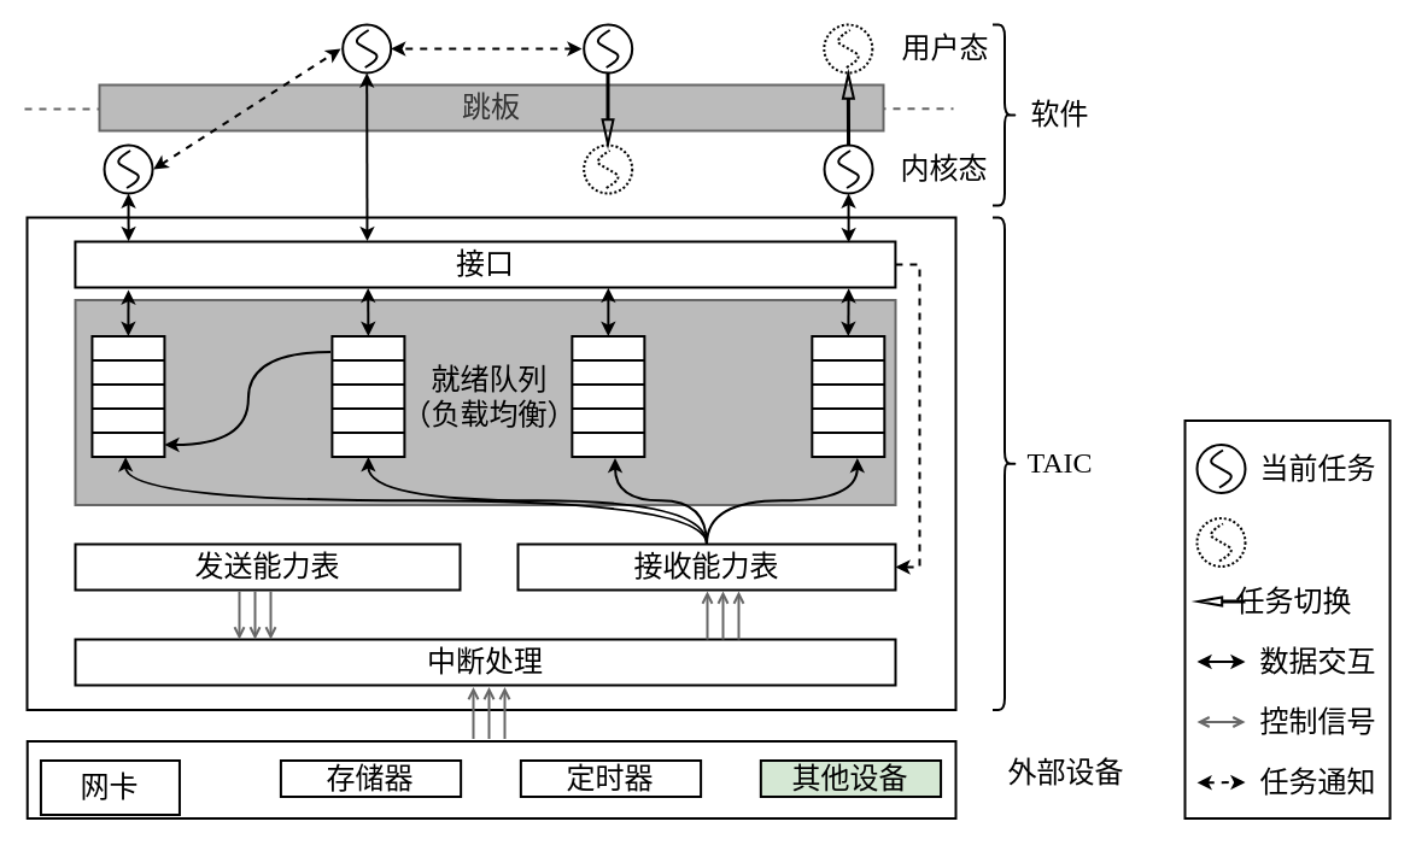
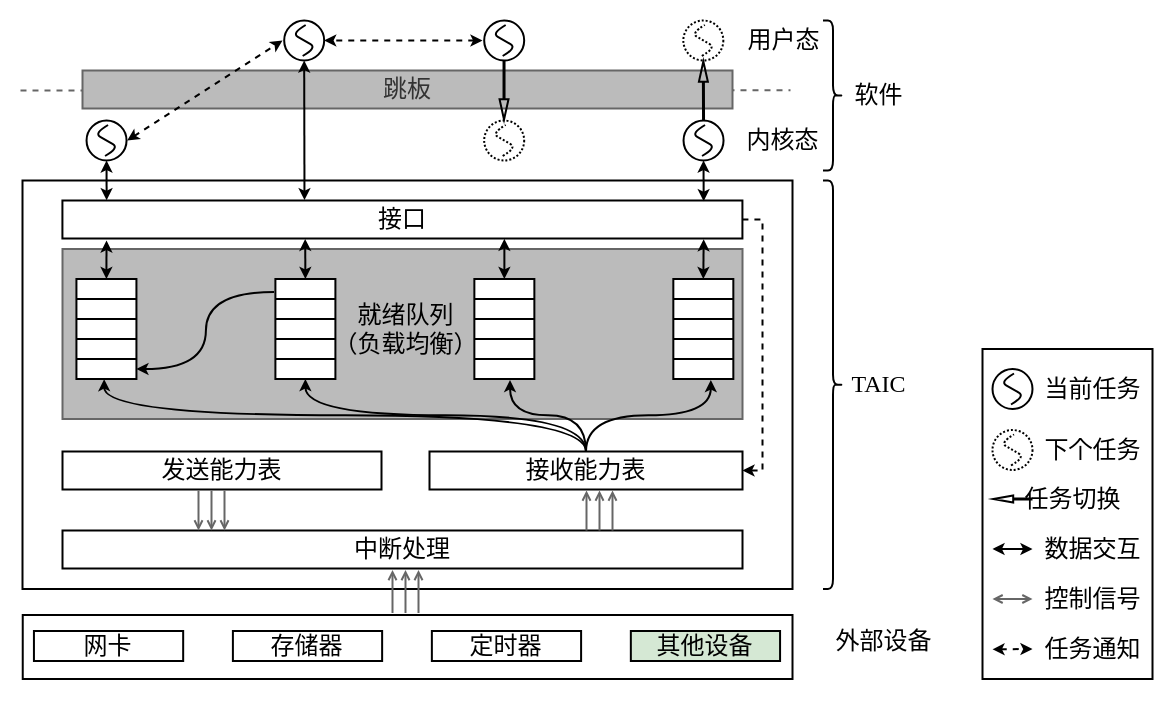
+ <mxCell id="105" value="&lt;font face=&quot;宋体&quot; style=&quot;font-size: 24px;&quot;&gt;下个任务&lt;/font&gt;" style="text;html=1;align=center;verticalAlign=middle;resizable=0;points=[];autosize=1;container=0;" parent="103" vertex="1"><mxGeometry x="50" y="81" width="120" height="40" as="geometry" /></mxCell>
- <mxCell id="14" value="网卡" style="rounded=0;whiteSpace=wrap;html=1;strokeWidth=2;fontFamily=宋体;fontSize=24;container=0;" parent="1" vertex="1"><mxGeometry x="33.435" y="630.5" width="115" height="45" as="geometry" /></mxCell>
+ <mxCell id="14" value="网卡" style="rounded=0;whiteSpace=wrap;html=1;strokeWidth=2;fontFamily=宋体;fontSize=24;container=0;" parent="1" vertex="1"><mxGeometry x="33.435" y="630.5" width="149.226" height="30" as="geometry" /></mxCell>
